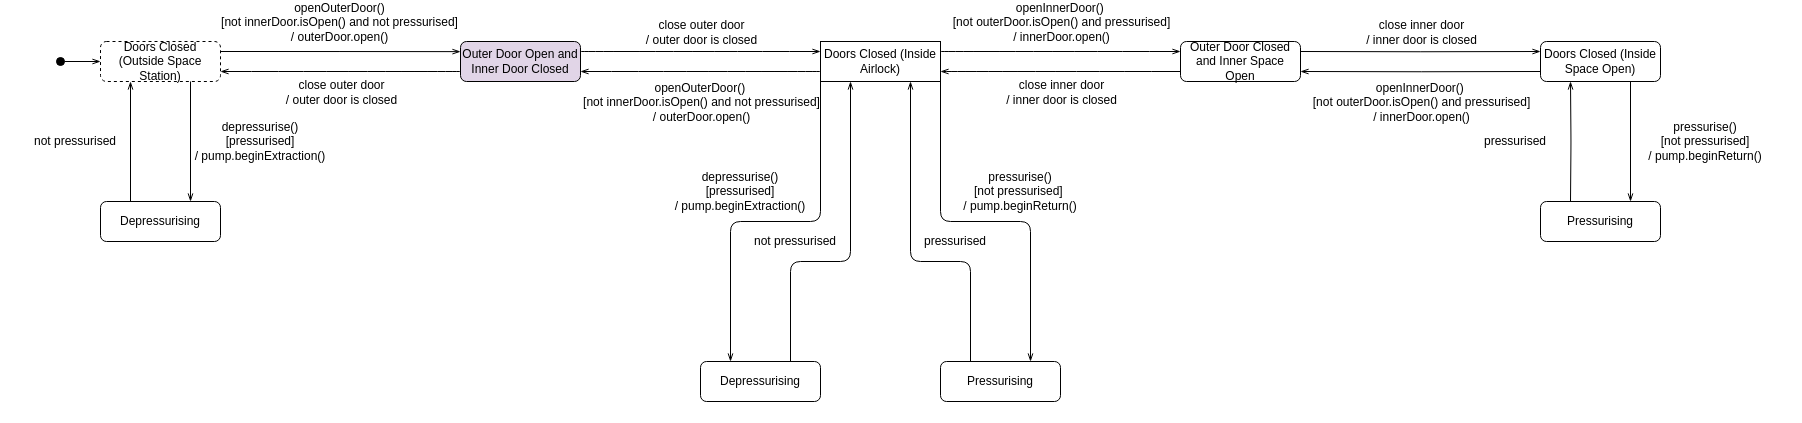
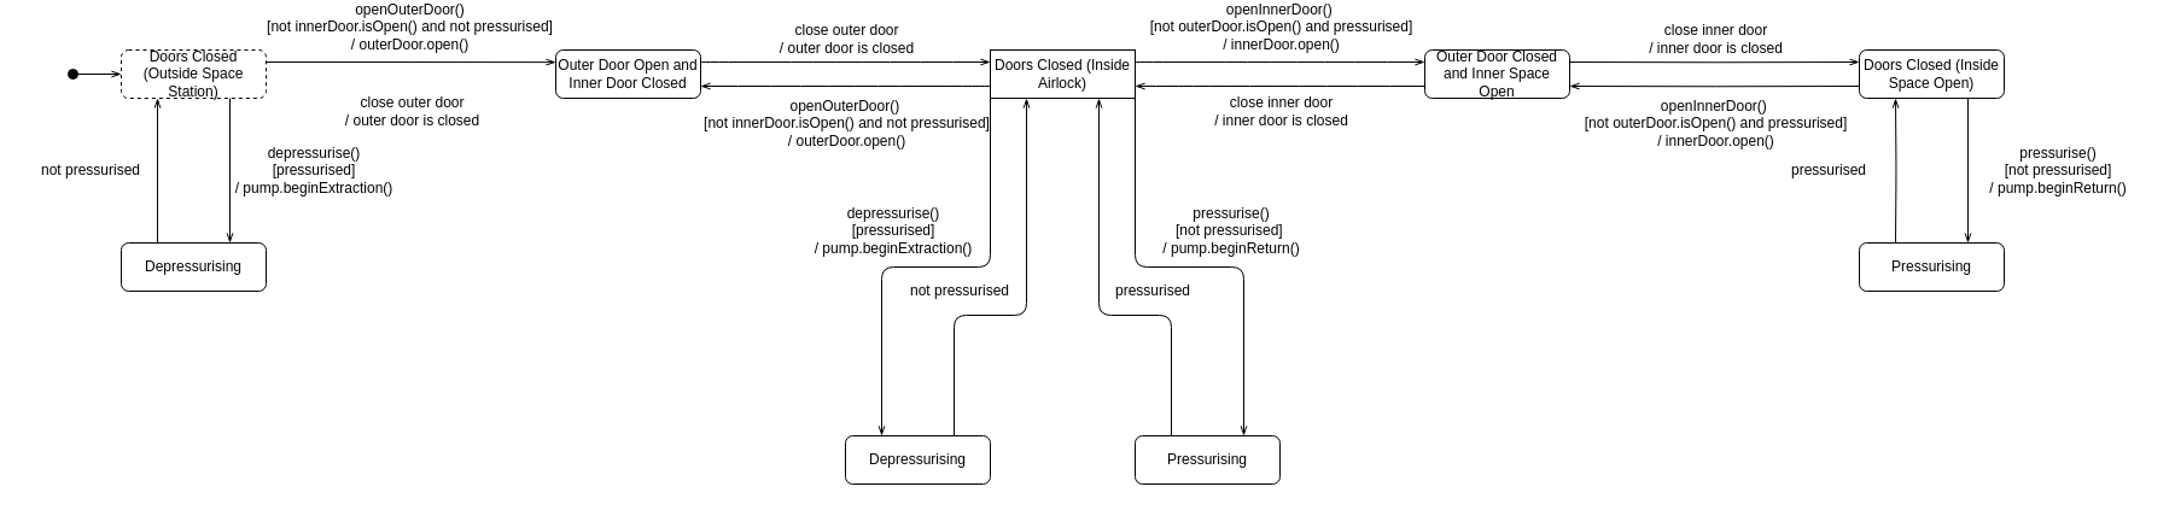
- <mxCell id="16" value="Outer Door Open and Inner Door Closed" style="rounded=1;whiteSpace=wrap;html=1;fontFamily=Arial;fontSource=https%3A%2F%2Ffonts.googleapis.com%2Fcss%3Ffamily%3DArial;fillColor=#e1d5e7;" parent="1" vertex="1"><mxGeometry x="460" y="20" width="120" height="40" as="geometry" /></mxCell>
+ <mxCell id="16" value="Outer Door Open and Inner Door Closed" style="rounded=1;whiteSpace=wrap;html=1;fontFamily=Arial;fontSource=https%3A%2F%2Ffonts.googleapis.com%2Fcss%3Ffamily%3DArial;" parent="1" vertex="1"><mxGeometry x="460" y="20" width="120" height="40" as="geometry" /></mxCell>
- <mxCell id="14" style="edgeStyle=orthogonalEdgeStyle;curved=1;orthogonalLoop=1;jettySize=auto;html=1;exitX=0;exitY=0.75;exitDx=0;exitDy=0;entryX=1;entryY=0.75;entryDx=0;entryDy=0;fontFamily=Arial;fontSource=https%3A%2F%2Ffonts.googleapis.com%2Fcss%3Ffamily%3DArial;fontSize=12;endArrow=openThin;endFill=0;strokeColor=#000000;" parent="1" source="16" target="13" edge="1"><mxGeometry relative="1" as="geometry" /></mxCell>
